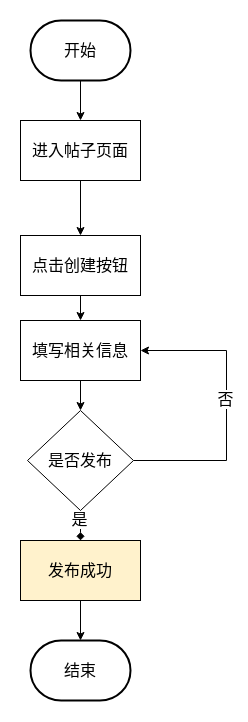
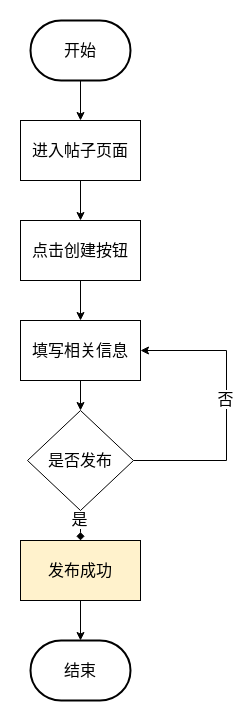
- <mxCell id="7" value="点击创建按钮" style="rounded=0;whiteSpace=wrap;html=1;fontSize=16;" vertex="1" parent="1"><mxGeometry x="20" y="235" width="120" height="60" as="geometry" /></mxCell>
+ <mxCell id="7" value="点击创建按钮" style="rounded=0;whiteSpace=wrap;html=1;fontSize=16;" vertex="1" parent="1"><mxGeometry x="20" y="220" width="120" height="60" as="geometry" /></mxCell>
